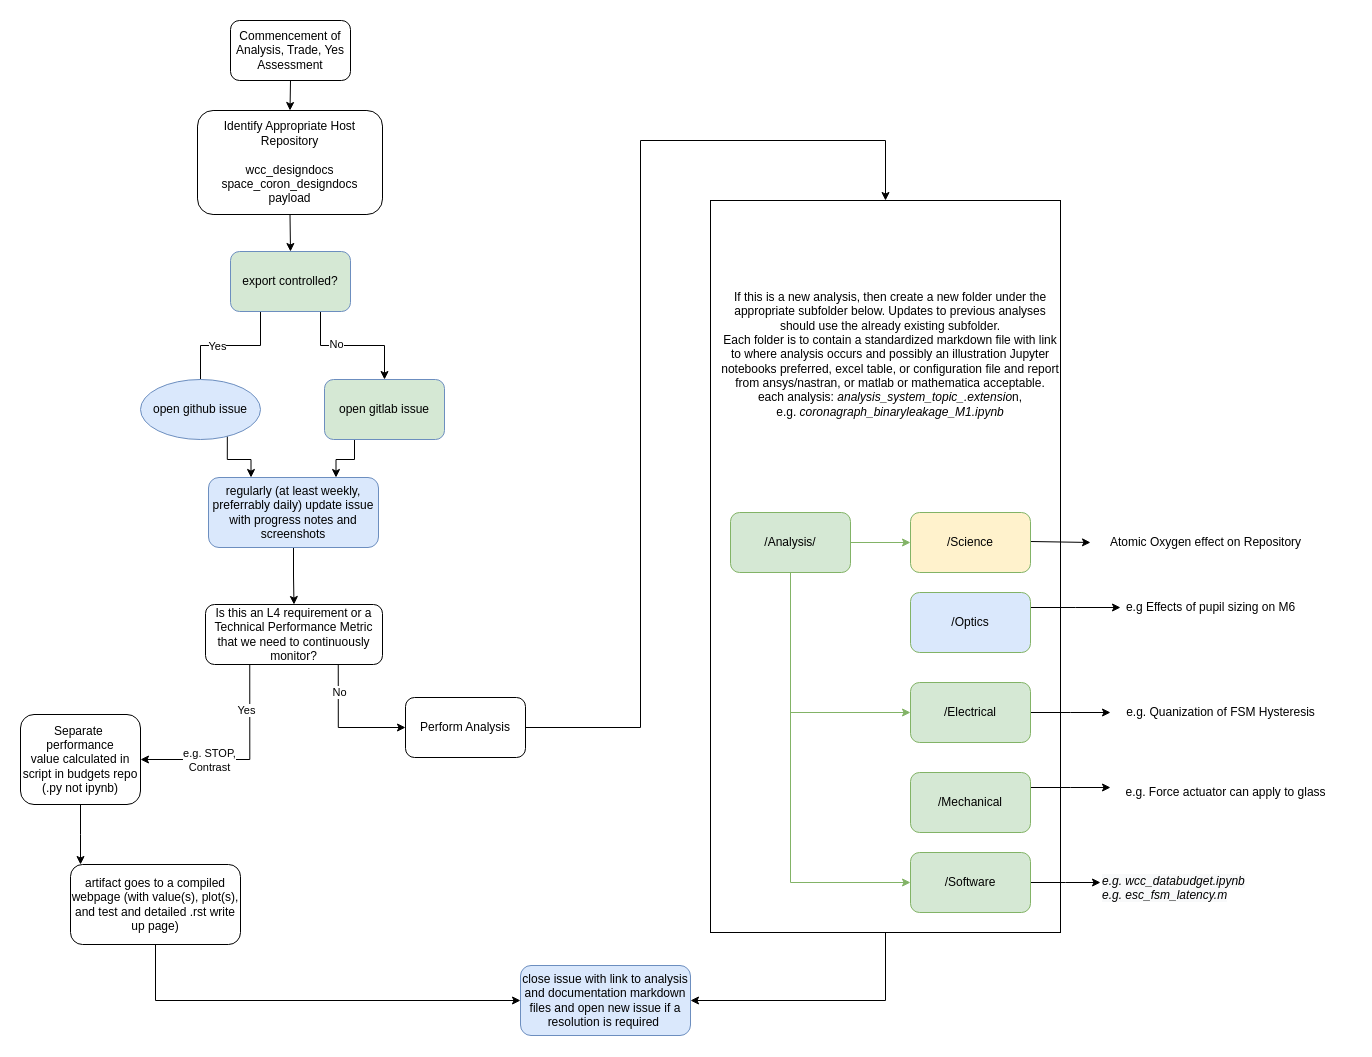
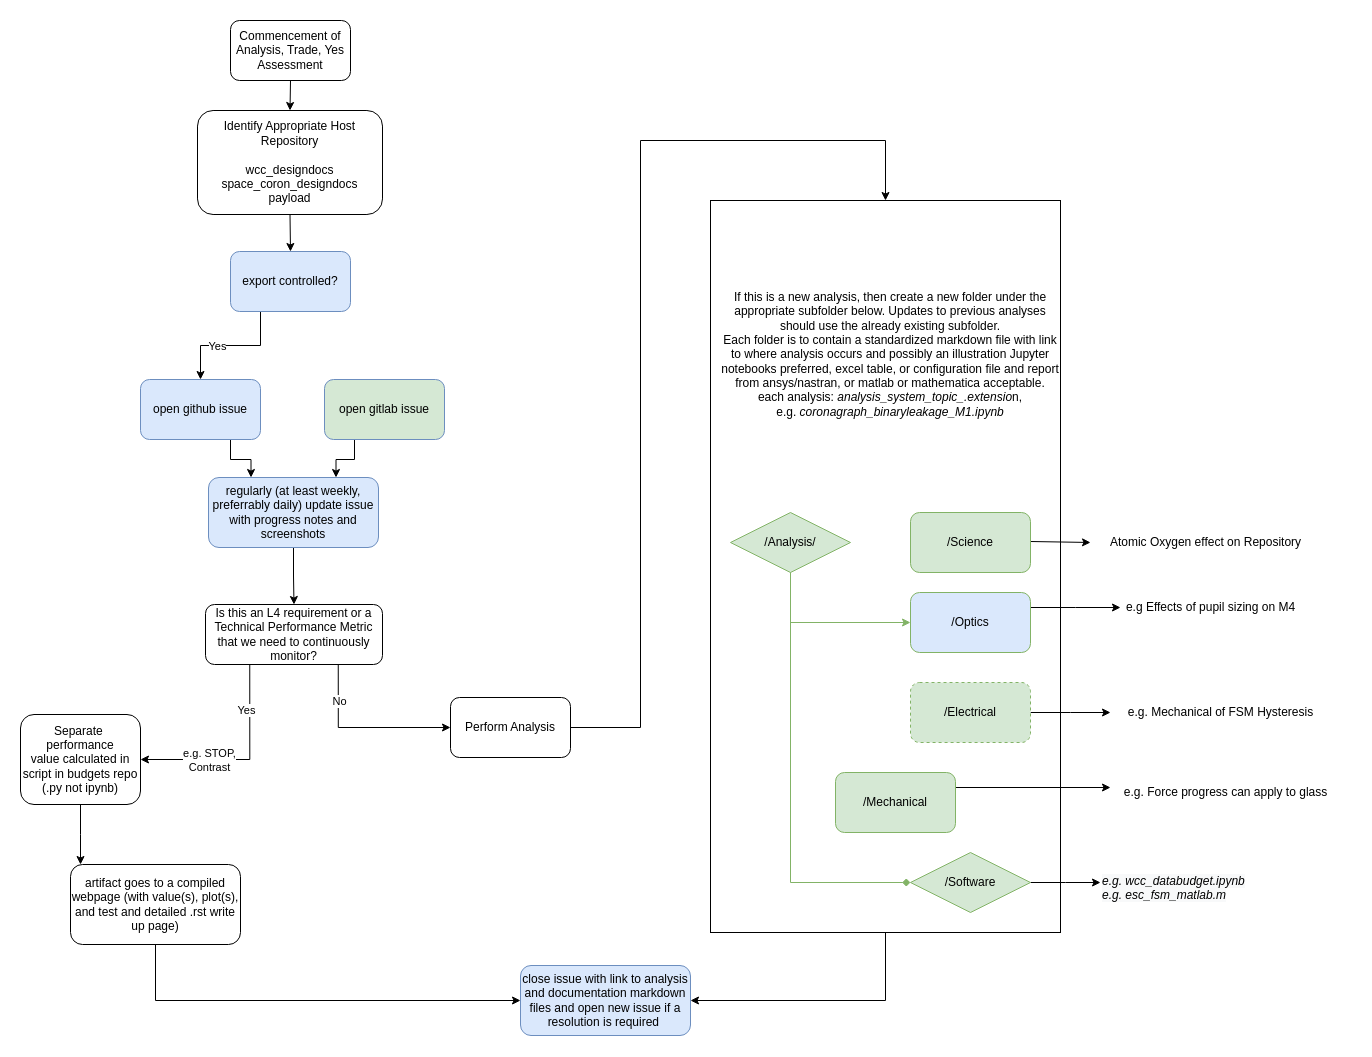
- <mxCell id="37" value="export controlled?" style="rounded=1;whiteSpace=wrap;html=1;strokeColor=#6c8ebf;fillColor=#d5e8d4;" parent="1" vertex="1"><mxGeometry x="230" y="251" width="120" height="60" as="geometry" /></mxCell>
+ <mxCell id="37" value="export controlled?" style="rounded=1;whiteSpace=wrap;html=1;strokeColor=#6c8ebf;fillColor=#dae8fc;" parent="1" vertex="1"><mxGeometry x="230" y="251" width="120" height="60" as="geometry" /></mxCell>
- <mxCell id="35" style="edgeStyle=orthogonalEdgeStyle;rounded=0;orthogonalLoop=1;jettySize=auto;html=1;exitX=0.75;exitY=1;exitDx=0;exitDy=0;entryX=0.5;entryY=0;entryDx=0;entryDy=0;" edge="1" parent="1" source="37" target="39"><mxGeometry relative="1" as="geometry" /></mxCell>
- <mxCell id="36" value="No" style="edgeLabel;html=1;align=center;verticalAlign=middle;resizable=0;points=[];" vertex="1" connectable="0" parent="35"><mxGeometry x="-0.517" y="2" relative="1" as="geometry"><mxPoint x="13" as="offset" /></mxGeometry></mxCell>
- <mxCell id="33" style="edgeStyle=orthogonalEdgeStyle;rounded=0;orthogonalLoop=1;jettySize=auto;html=1;entryX=0.5;entryY=0;entryDx=0;entryDy=0;exitX=0.25;exitY=1;exitDx=0;exitDy=0;endArrow=none;" edge="1" parent="1" source="37" target="41"><mxGeometry relative="1" as="geometry" /></mxCell>
+ <mxCell id="33" style="edgeStyle=orthogonalEdgeStyle;rounded=0;orthogonalLoop=1;jettySize=auto;html=1;entryX=0.5;entryY=0;entryDx=0;entryDy=0;exitX=0.25;exitY=1;exitDx=0;exitDy=0;" edge="1" parent="1" source="37" target="41"><mxGeometry relative="1" as="geometry" /></mxCell>
- <mxCell id="41" value="open github issue" style="ellipse;whiteSpace=wrap;html=1;strokeColor=#6c8ebf;fillColor=#dae8fc;" parent="1" vertex="1"><mxGeometry x="140" y="379" width="120" height="60" as="geometry" /></mxCell>
+ <mxCell id="41" value="open github issue" style="rounded=1;whiteSpace=wrap;html=1;strokeColor=#6c8ebf;fillColor=#dae8fc;" parent="1" vertex="1"><mxGeometry x="140" y="379" width="120" height="60" as="geometry" /></mxCell>
- <mxCell id="14" value="/Analysis/" style="rounded=1;whiteSpace=wrap;html=1;strokeColor=#82b366;fillColor=#d5e8d4;" parent="1" vertex="1"><mxGeometry x="730" y="512" width="120" height="60" as="geometry" /></mxCell>
+ <mxCell id="14" value="/Analysis/" style="rhombus;whiteSpace=wrap;html=1;strokeColor=#82b366;fillColor=#d5e8d4;" parent="1" vertex="1"><mxGeometry x="730" y="512" width="120" height="60" as="geometry" /></mxCell>
- <mxCell id="13" style="edgeStyle=orthogonalEdgeStyle;rounded=0;orthogonalLoop=1;jettySize=auto;html=1;exitX=1;exitY=0.5;exitDx=0;exitDy=0;fillColor=#d5e8d4;strokeColor=#82b366;" parent="1" source="14" target="22" edge="1"><mxGeometry relative="1" as="geometry" /></mxCell>
- <mxCell id="22" value="/Science" style="rounded=1;whiteSpace=wrap;html=1;strokeColor=#82b366;fillColor=#fff2cc;" parent="1" vertex="1"><mxGeometry x="910" y="512" width="120" height="60" as="geometry" /></mxCell>
+ <mxCell id="22" value="/Science" style="rounded=1;whiteSpace=wrap;html=1;strokeColor=#82b366;fillColor=#d5e8d4;" parent="1" vertex="1"><mxGeometry x="910" y="512" width="120" height="60" as="geometry" /></mxCell>
- <mxCell id="46" value="e.g Effects of pupil sizing on M6" style="text;html=1;align=center;verticalAlign=middle;resizable=0;points=[];autosize=1;strokeColor=none;fillColor=none;" vertex="1" parent="1"><mxGeometry x="1115" y="592" width="190" height="30" as="geometry" /></mxCell>
+ <mxCell id="46" value="e.g Effects of pupil sizing on M4" style="text;html=1;align=center;verticalAlign=middle;resizable=0;points=[];autosize=1;strokeColor=none;fillColor=none;" vertex="1" parent="1"><mxGeometry x="1115" y="592" width="190" height="30" as="geometry" /></mxCell>
+ <mxCell id="30" style="edgeStyle=orthogonalEdgeStyle;rounded=0;orthogonalLoop=1;jettySize=auto;html=1;exitX=0.5;exitY=1;exitDx=0;exitDy=0;entryX=0;entryY=0.5;entryDx=0;entryDy=0;fillColor=#d5e8d4;strokeColor=#82b366;" parent="1" source="14" target="16" edge="1"><mxGeometry relative="1" as="geometry"><mxPoint x="800" y="582" as="sourcePoint" /><mxPoint x="920" y="722" as="targetPoint" /></mxGeometry></mxCell>
- <mxCell id="29" style="edgeStyle=orthogonalEdgeStyle;rounded=0;orthogonalLoop=1;jettySize=auto;html=1;exitX=0.5;exitY=1;exitDx=0;exitDy=0;entryX=0;entryY=0.5;entryDx=0;entryDy=0;fillColor=#d5e8d4;strokeColor=#82b366;" parent="1" source="14" target="18" edge="1"><mxGeometry relative="1" as="geometry"><mxPoint x="800" y="582" as="sourcePoint" /><mxPoint x="920" y="812" as="targetPoint" /></mxGeometry></mxCell>
- <mxCell id="18" value="/Electrical" style="rounded=1;whiteSpace=wrap;html=1;strokeColor=#82b366;fillColor=#d5e8d4;" parent="1" vertex="1"><mxGeometry x="910" y="682" width="120" height="60" as="geometry" /></mxCell>
+ <mxCell id="18" value="/Electrical" style="rounded=1;whiteSpace=wrap;html=1;strokeColor=#82b366;fillColor=#d5e8d4;dashed=1;" parent="1" vertex="1"><mxGeometry x="910" y="682" width="120" height="60" as="geometry" /></mxCell>
- <mxCell id="48" value="e.g. Quanization of FSM Hysteresis" style="text;html=1;align=center;verticalAlign=middle;resizable=0;points=[];autosize=1;strokeColor=none;fillColor=none;" vertex="1" parent="1"><mxGeometry x="1115" y="697" width="210" height="30" as="geometry" /></mxCell>
+ <mxCell id="48" value="e.g. Mechanical of FSM Hysteresis" style="text;html=1;align=center;verticalAlign=middle;resizable=0;points=[];autosize=1;strokeColor=none;fillColor=none;" vertex="1" parent="1"><mxGeometry x="1115" y="697" width="210" height="30" as="geometry" /></mxCell>
- <mxCell id="50" value="Perform Analysis" style="rounded=1;whiteSpace=wrap;html=1;" vertex="1" parent="1"><mxGeometry x="405" y="697" width="120" height="60" as="geometry" /></mxCell>
+ <mxCell id="50" value="Perform Analysis" style="rounded=1;whiteSpace=wrap;html=1;" vertex="1" parent="1"><mxGeometry x="450" y="697" width="120" height="60" as="geometry" /></mxCell>
- <mxCell id="27" value="e.g. Force actuator can apply to glass" style="text;html=1;align=center;verticalAlign=middle;resizable=0;points=[];autosize=1;" parent="1" vertex="1"><mxGeometry x="1115" y="782" width="220" height="20" as="geometry" /></mxCell>
+ <mxCell id="27" value="e.g. Force progress can apply to glass" style="text;html=1;align=center;verticalAlign=middle;resizable=0;points=[];autosize=1;" parent="1" vertex="1"><mxGeometry x="1115" y="782" width="220" height="20" as="geometry" /></mxCell>
- <mxCell id="20" value="/Mechanical" style="rounded=1;whiteSpace=wrap;html=1;strokeColor=#82b366;fillColor=#d5e8d4;" parent="1" vertex="1"><mxGeometry x="910" y="772" width="120" height="60" as="geometry" /></mxCell>
+ <mxCell id="20" value="/Mechanical" style="rounded=1;whiteSpace=wrap;html=1;strokeColor=#82b366;fillColor=#d5e8d4;" parent="1" vertex="1"><mxGeometry x="835" y="772" width="120" height="60" as="geometry" /></mxCell>
- <mxCell id="12" style="edgeStyle=orthogonalEdgeStyle;rounded=0;orthogonalLoop=1;jettySize=auto;html=1;exitX=0.5;exitY=1;exitDx=0;exitDy=0;entryX=0;entryY=0.5;entryDx=0;entryDy=0;fillColor=#d5e8d4;strokeColor=#82b366;" parent="1" source="14" target="24" edge="1"><mxGeometry relative="1" as="geometry" /></mxCell>
+ <mxCell id="12" style="edgeStyle=orthogonalEdgeStyle;rounded=0;orthogonalLoop=1;jettySize=auto;html=1;exitX=0.5;exitY=1;exitDx=0;exitDy=0;entryX=0;entryY=0.5;entryDx=0;entryDy=0;fillColor=#d5e8d4;strokeColor=#82b366;endArrow=diamond;" parent="1" source="14" target="24" edge="1"><mxGeometry relative="1" as="geometry" /></mxCell>
- <mxCell id="24" value="/Software" style="rounded=1;whiteSpace=wrap;html=1;strokeColor=#82b366;fillColor=#d5e8d4;" parent="1" vertex="1"><mxGeometry x="910" y="852" width="120" height="60" as="geometry" /></mxCell>
+ <mxCell id="24" value="/Software" style="rhombus;whiteSpace=wrap;html=1;strokeColor=#82b366;fillColor=#d5e8d4;" parent="1" vertex="1"><mxGeometry x="910" y="852" width="120" height="60" as="geometry" /></mxCell>
- <mxCell id="42" value="&lt;span style=&quot;color: rgb(0 , 0 , 0) ; font-family: &amp;#34;helvetica&amp;#34; ; font-size: 12px ; font-weight: 400 ; letter-spacing: normal ; text-align: left ; text-indent: 0px ; text-transform: none ; word-spacing: 0px ; background-color: rgb(248 , 249 , 250) ; display: inline ; float: none&quot;&gt;e.g. wcc_databudget.ipynb&lt;br&gt;e.g. esc_fsm_latency.m&lt;br&gt;&lt;/span&gt;" style="text;whiteSpace=wrap;html=1;fontStyle=2" parent="1" vertex="1"><mxGeometry x="1100" y="867" width="250" height="30" as="geometry" /></mxCell>
+ <mxCell id="42" value="&lt;span style=&quot;color: rgb(0 , 0 , 0) ; font-family: &amp;#34;helvetica&amp;#34; ; font-size: 12px ; font-weight: 400 ; letter-spacing: normal ; text-align: left ; text-indent: 0px ; text-transform: none ; word-spacing: 0px ; background-color: rgb(248 , 249 , 250) ; display: inline ; float: none&quot;&gt;e.g. wcc_databudget.ipynb&lt;br&gt;e.g. esc_fsm_matlab.m&lt;br&gt;&lt;/span&gt;" style="text;whiteSpace=wrap;html=1;fontStyle=2" parent="1" vertex="1"><mxGeometry x="1100" y="867" width="250" height="30" as="geometry" /></mxCell>
